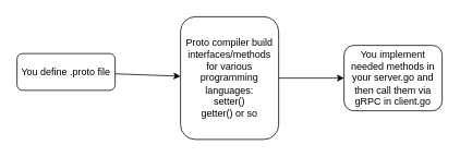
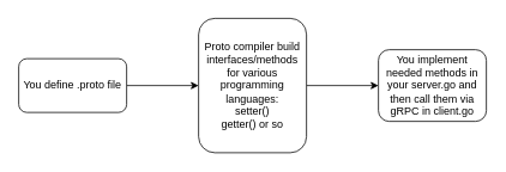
- <mxCell id="3" value="You define .proto file" style="rounded=1;whiteSpace=wrap;html=1;" parent="1" vertex="1"><mxGeometry x="20" y="65" width="120" height="45" as="geometry" /></mxCell>
+ <mxCell id="3" value="You define .proto file" style="rounded=1;whiteSpace=wrap;html=1;" parent="1" vertex="1"><mxGeometry x="20" y="65" width="120" height="60" as="geometry" /></mxCell>
